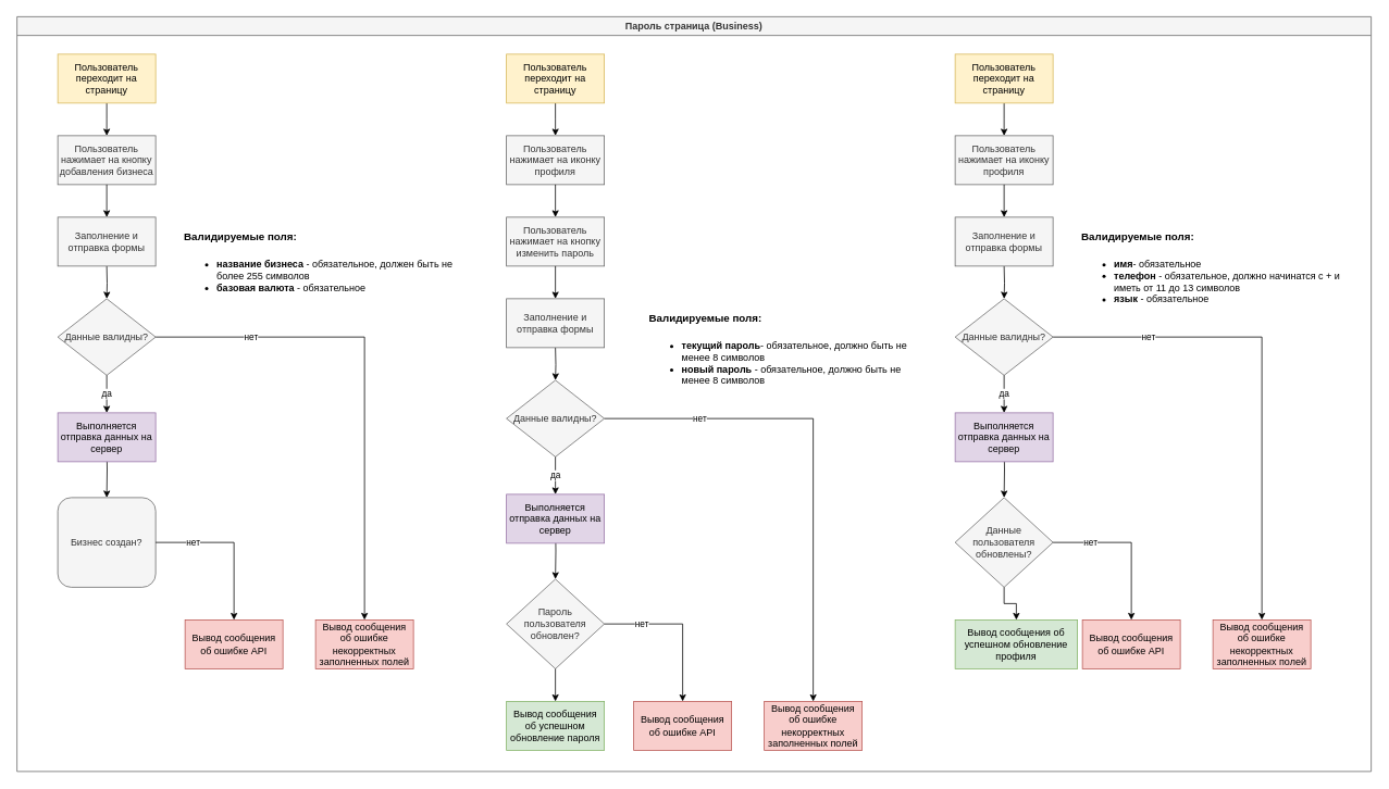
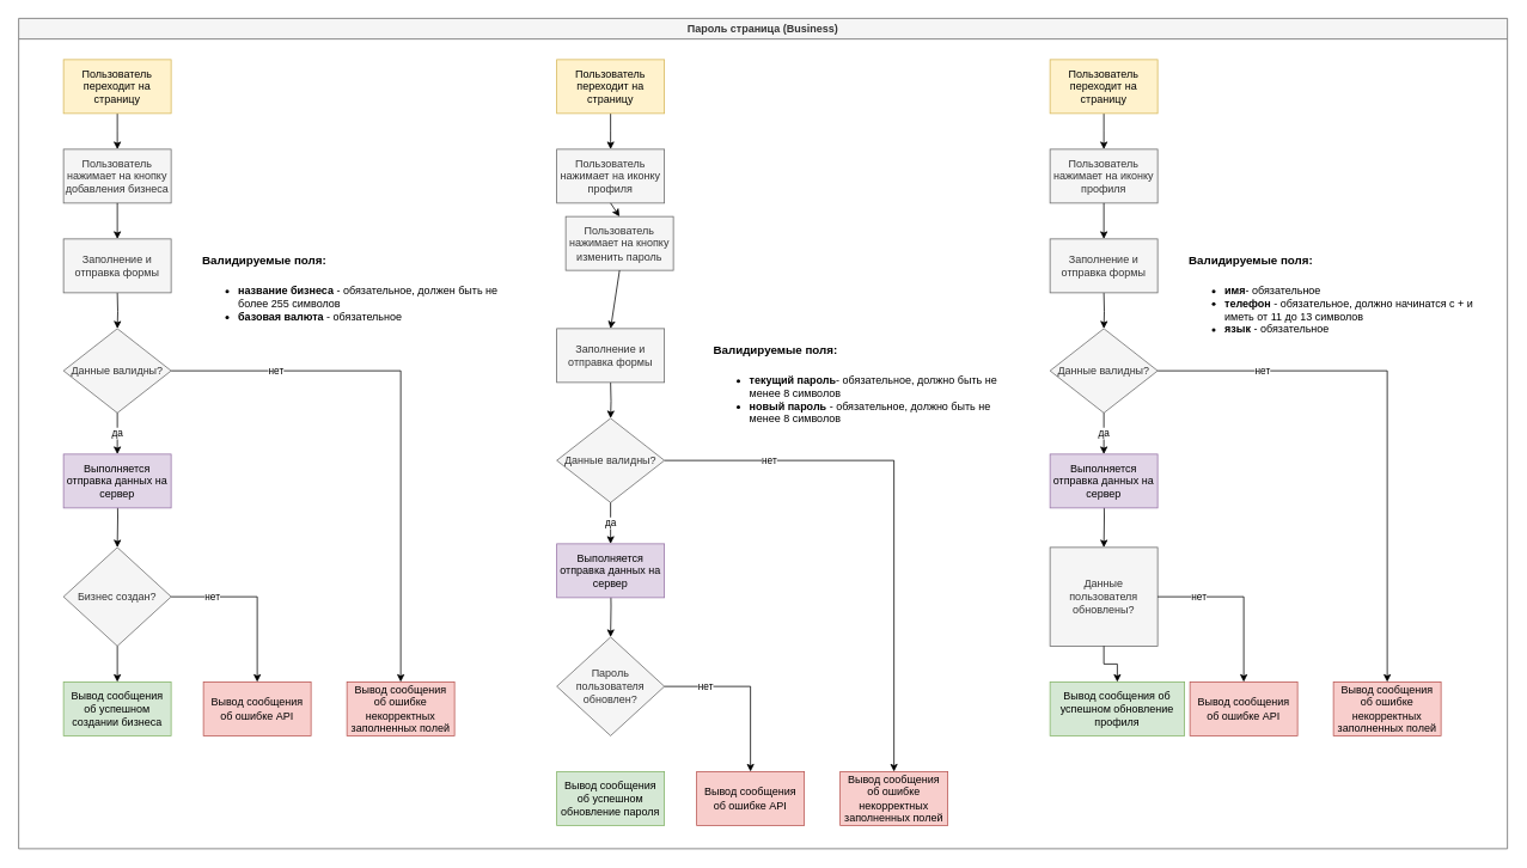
- <mxCell id="41" value="Пользователь нажимает на кнопку изменить пароль" style="rounded=0;whiteSpace=wrap;html=1;fillColor=#f5f5f5;strokeColor=#666666;fontColor=#333333;" parent="2" vertex="1"><mxGeometry x="600" y="246" width="120" height="60" as="geometry" /></mxCell>
+ <mxCell id="41" value="Пользователь нажимает на кнопку изменить пароль" style="rounded=0;whiteSpace=wrap;html=1;fillColor=#f5f5f5;strokeColor=#666666;fontColor=#333333;" parent="2" vertex="1"><mxGeometry x="610" y="221" width="120" height="60" as="geometry" /></mxCell>
- <mxCell id="4" value="Бизнес создан?" style="whiteSpace=wrap;html=1;strokeColor=#666666;fillColor=#f5f5f5;direction=south;fontColor=#333333;rounded=1;" parent="2" vertex="1"><mxGeometry x="50" y="590" width="120" height="110" as="geometry" /></mxCell>
+ <mxCell id="4" value="Бизнес создан?" style="rhombus;whiteSpace=wrap;html=1;rounded=0;strokeColor=#666666;fillColor=#f5f5f5;direction=south;fontColor=#333333;" parent="2" vertex="1"><mxGeometry x="50" y="590" width="120" height="110" as="geometry" /></mxCell>
- <mxCell id="44" value="Данные пользователя обновлены?" style="rhombus;whiteSpace=wrap;html=1;rounded=0;strokeColor=#666666;fillColor=#f5f5f5;direction=south;fontColor=#333333;" parent="2" vertex="1"><mxGeometry x="1150" y="590" width="120" height="110" as="geometry" /></mxCell>
+ <mxCell id="44" value="Данные пользователя обновлены?" style="whiteSpace=wrap;html=1;strokeColor=#666666;fillColor=#f5f5f5;direction=south;fontColor=#333333;rounded=0;" parent="2" vertex="1"><mxGeometry x="1150" y="590" width="120" height="110" as="geometry" /></mxCell>
+ <mxCell id="10" style="edgeStyle=orthogonalEdgeStyle;rounded=0;orthogonalLoop=1;jettySize=auto;html=1;exitX=1;exitY=0.5;exitDx=0;exitDy=0;" parent="2" source="4" target="9" edge="1"><mxGeometry relative="1" as="geometry" /></mxCell>
+ <mxCell id="9" value="Вывод сообщения об успешном создании бизнеса" style="rounded=0;whiteSpace=wrap;html=1;fillColor=#d5e8d4;strokeColor=#82b366;" parent="2" vertex="1"><mxGeometry x="50" y="740" width="120" height="60" as="geometry" /></mxCell>
- <mxCell id="30" style="edgeStyle=orthogonalEdgeStyle;rounded=0;orthogonalLoop=1;jettySize=auto;html=1;exitX=1;exitY=0.5;exitDx=0;exitDy=0;" parent="2" source="23" target="29" edge="1"><mxGeometry relative="1" as="geometry" /></mxCell>
